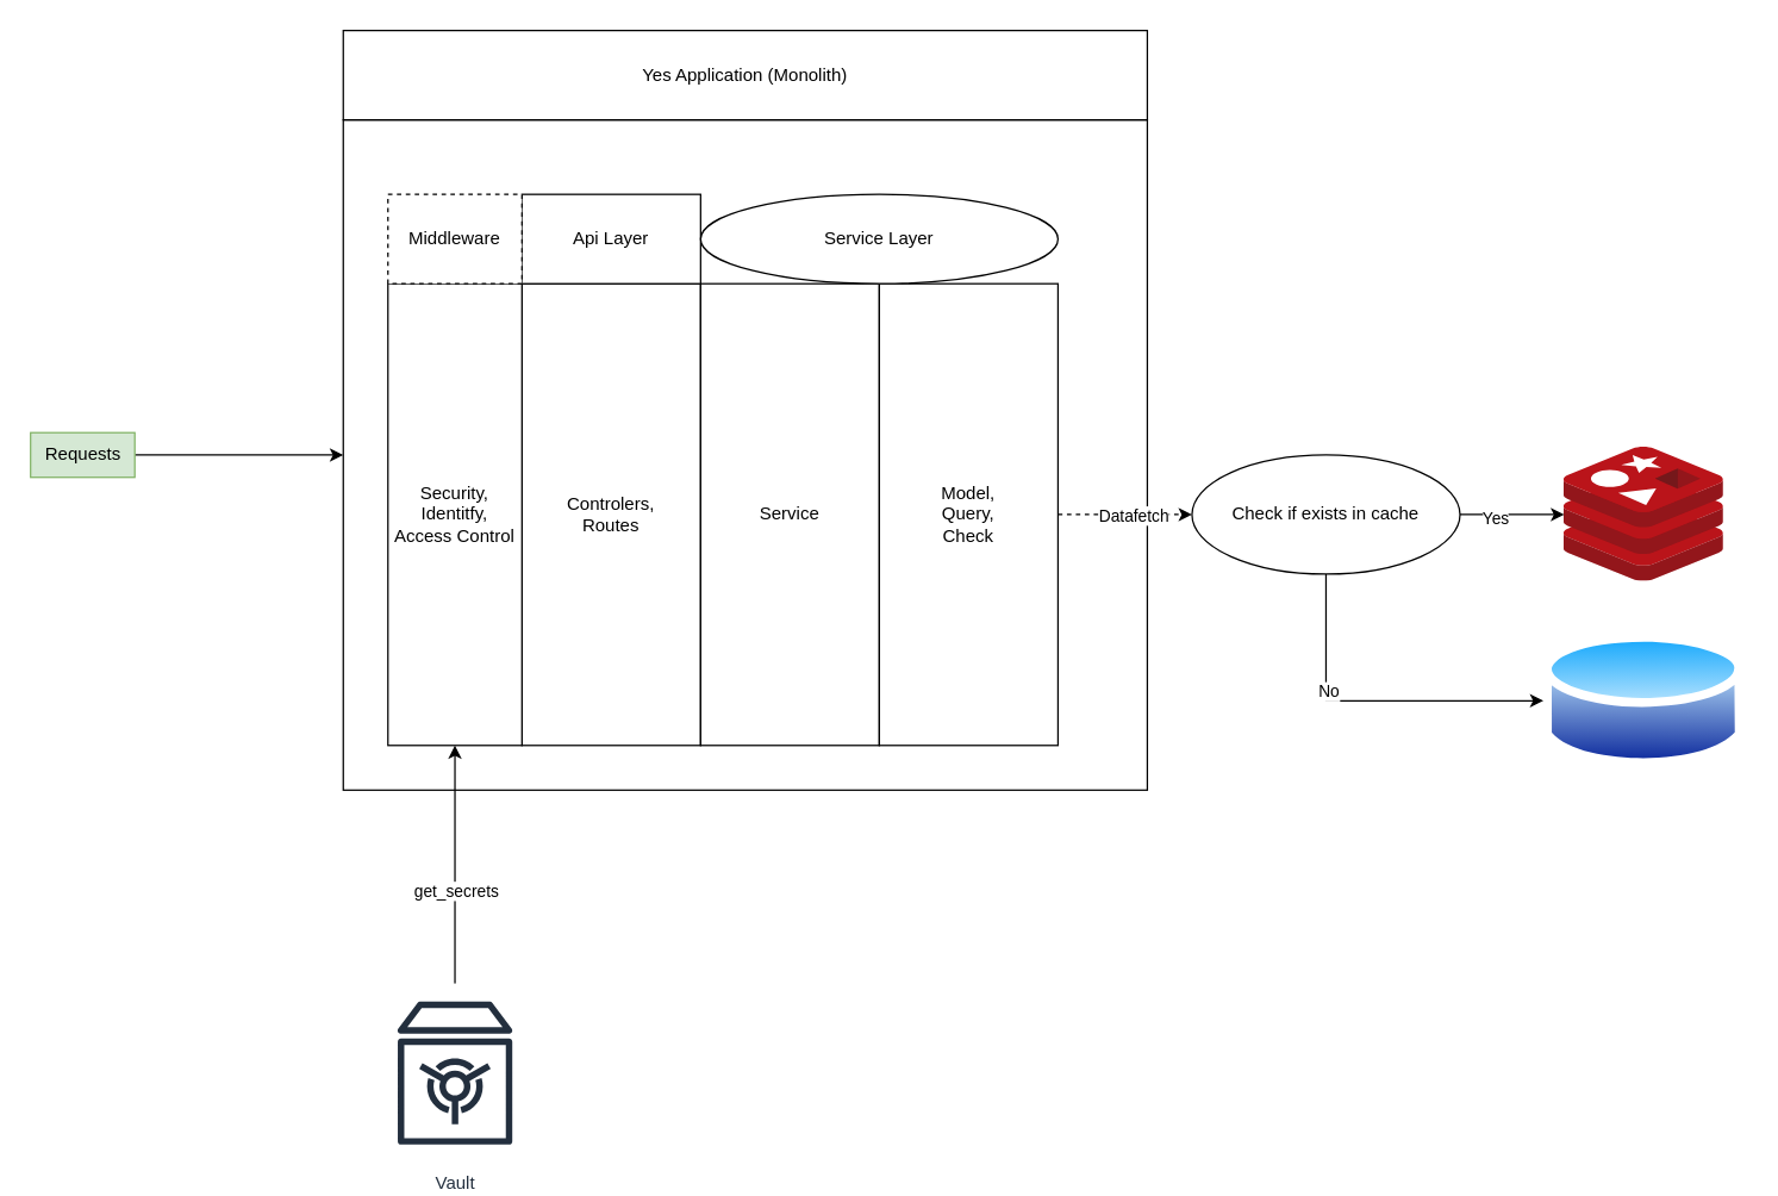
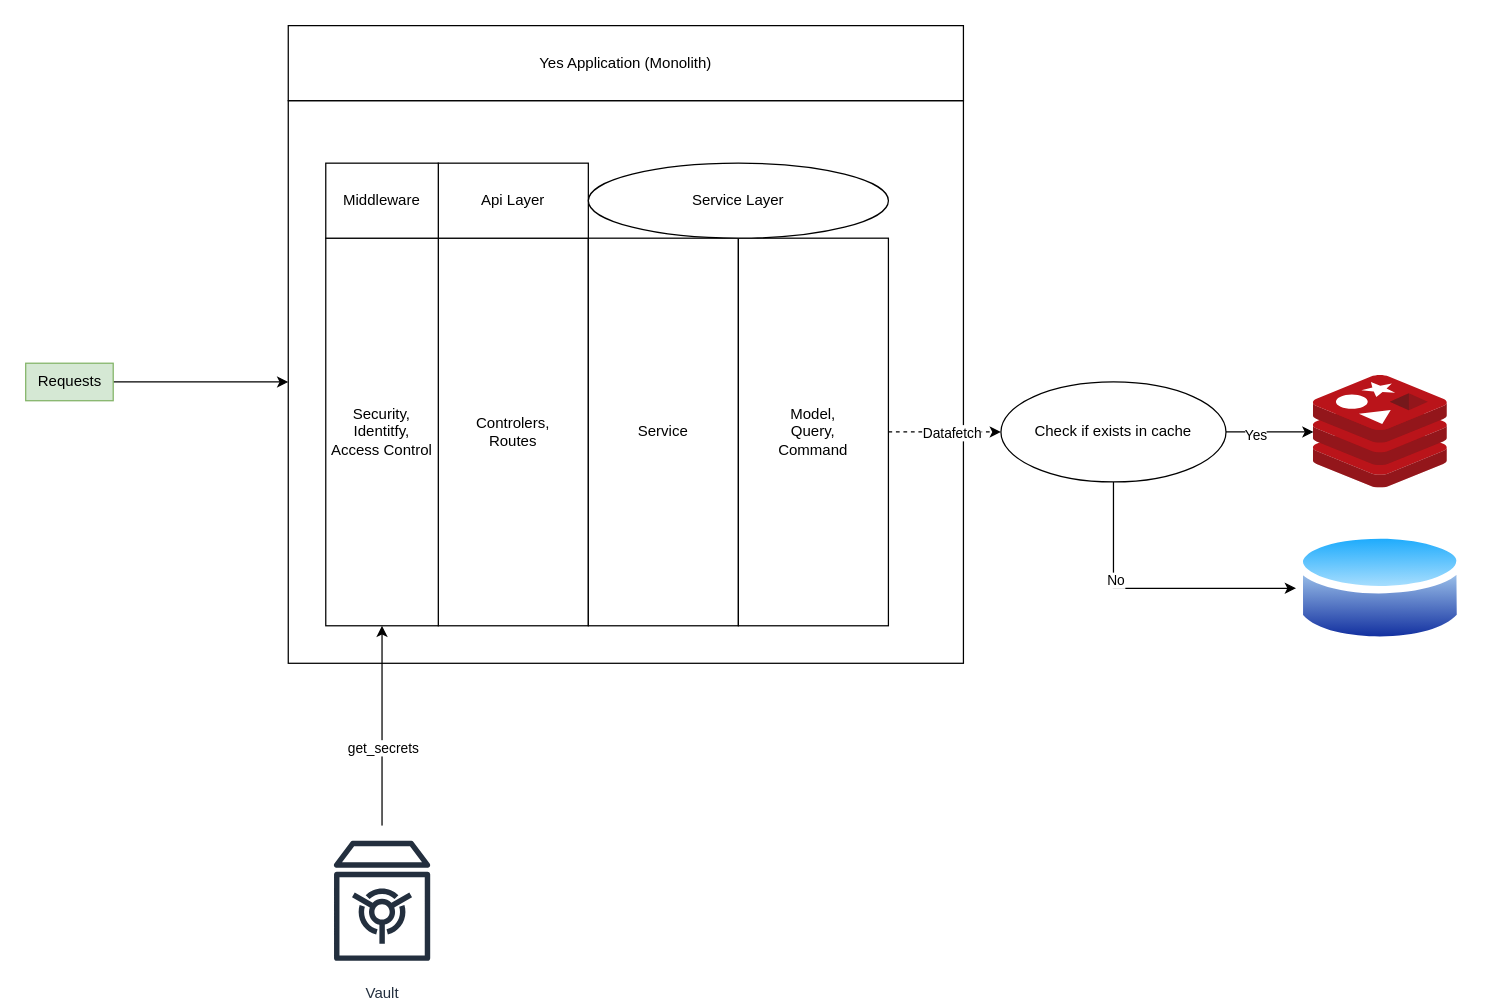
- <mxCell id="19" value="Middleware" style="rounded=0;whiteSpace=wrap;html=1;dashed=1;" parent="1" vertex="1"><mxGeometry x="260" y="130" width="90" height="60" as="geometry" /></mxCell>
+ <mxCell id="19" value="Middleware" style="rounded=0;whiteSpace=wrap;html=1;" parent="1" vertex="1"><mxGeometry x="260" y="130" width="90" height="60" as="geometry" /></mxCell>
- <mxCell id="7" value="Model,&lt;br&gt;Query,&lt;br&gt;Check" style="rounded=0;whiteSpace=wrap;html=1;" parent="1" vertex="1"><mxGeometry x="590" y="190" width="120" height="310" as="geometry" /></mxCell>
+ <mxCell id="7" value="Model,&lt;br&gt;Query,&lt;br&gt;Command" style="rounded=0;whiteSpace=wrap;html=1;" parent="1" vertex="1"><mxGeometry x="590" y="190" width="120" height="310" as="geometry" /></mxCell>
